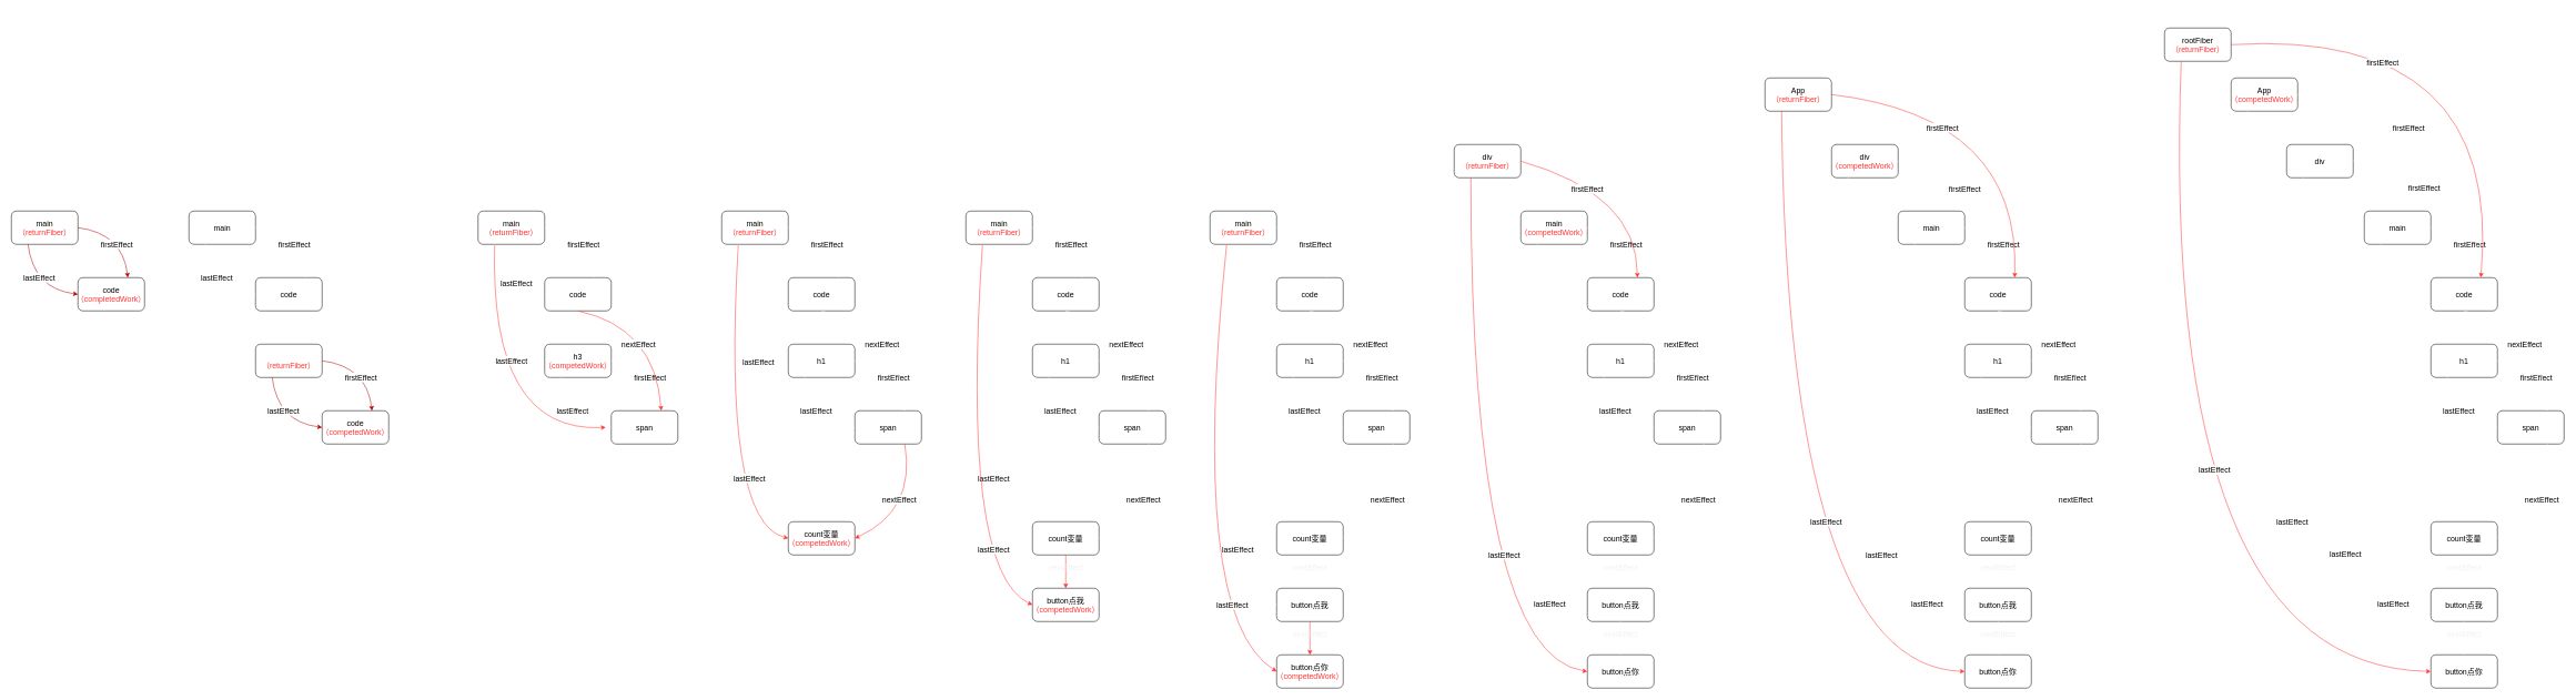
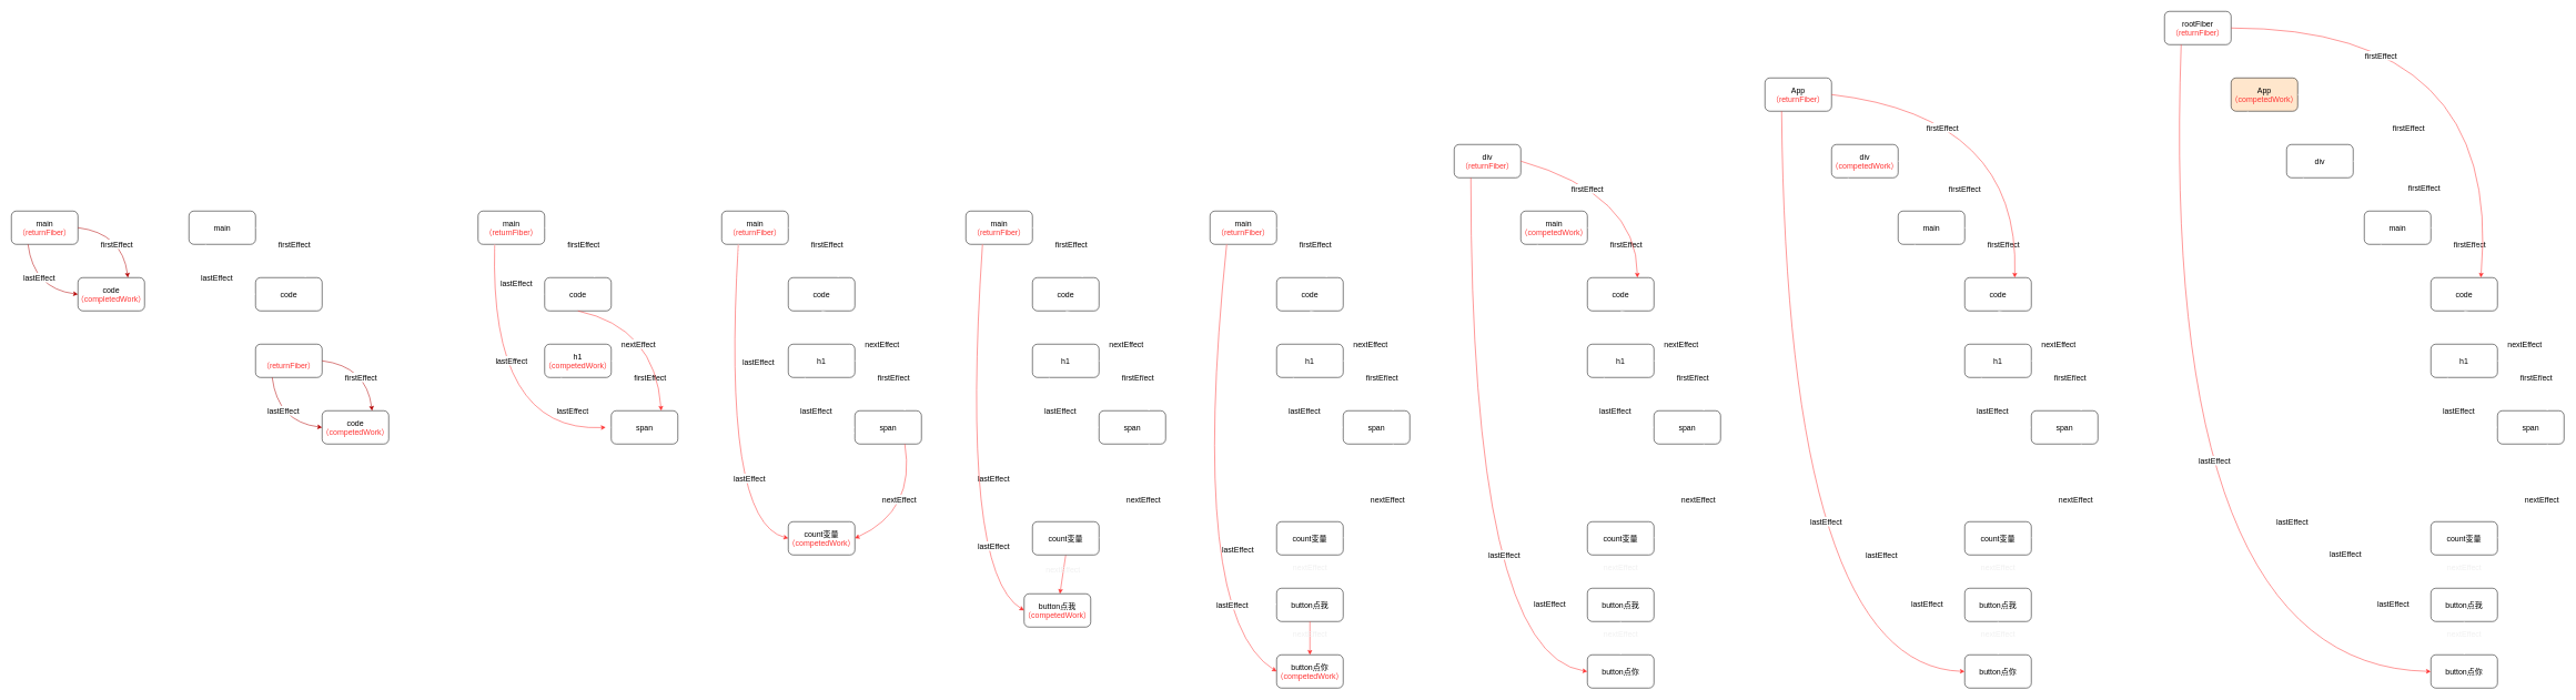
- <mxCell id="126" value="rootFiber&lt;br&gt;&lt;span style=&quot;color: rgb(255, 51, 51);&quot;&gt;（returnFiber）&lt;/span&gt;" style="rounded=1;whiteSpace=wrap;html=1;strokeWidth=1;fontSize=14;" parent="1" vertex="1"><mxGeometry x="3900" y="50" width="120" height="60" as="geometry" /></mxCell>
+ <mxCell id="126" value="rootFiber&lt;br&gt;&lt;span style=&quot;color: rgb(255, 51, 51);&quot;&gt;（returnFiber）&lt;/span&gt;" style="rounded=1;whiteSpace=wrap;html=1;strokeWidth=1;fontSize=14;" parent="1" vertex="1"><mxGeometry x="3900" y="20" width="120" height="60" as="geometry" /></mxCell>
- <mxCell id="123" value="App&lt;br&gt;&lt;span style=&quot;color: rgb(255, 51, 51);&quot;&gt;（competedWork）&lt;/span&gt;" style="rounded=1;whiteSpace=wrap;html=1;strokeWidth=1;fontSize=14;" parent="1" vertex="1"><mxGeometry x="4020" y="140" width="120" height="60" as="geometry" /></mxCell>
+ <mxCell id="123" value="App&lt;br&gt;&lt;span style=&quot;color: rgb(255, 51, 51);&quot;&gt;（competedWork）&lt;/span&gt;" style="rounded=1;whiteSpace=wrap;html=1;strokeWidth=1;fontSize=14;fillColor=#ffe6cc;" parent="1" vertex="1"><mxGeometry x="4020" y="140" width="120" height="60" as="geometry" /></mxCell>
- <mxCell id="17" value="h3&lt;br&gt;&lt;span style=&quot;color: rgb(255, 51, 51);&quot;&gt;（competedWork）&lt;/span&gt;" style="rounded=1;whiteSpace=wrap;html=1;strokeWidth=1;fontSize=14;" parent="1" vertex="1"><mxGeometry x="981" y="620" width="120" height="60" as="geometry" /></mxCell>
+ <mxCell id="17" value="h1&lt;br&gt;&lt;span style=&quot;color: rgb(255, 51, 51);&quot;&gt;（competedWork）&lt;/span&gt;" style="rounded=1;whiteSpace=wrap;html=1;strokeWidth=1;fontSize=14;" parent="1" vertex="1"><mxGeometry x="981" y="620" width="120" height="60" as="geometry" /></mxCell>
- <mxCell id="48" value="button点我&lt;br&gt;&lt;span style=&quot;color: rgb(255, 51, 51);&quot;&gt;（competedWork）&lt;/span&gt;" style="rounded=1;whiteSpace=wrap;html=1;strokeWidth=1;fontSize=14;" parent="1" vertex="1"><mxGeometry x="1860" y="1060" width="120" height="60" as="geometry" /></mxCell>
+ <mxCell id="48" value="button点我&lt;br&gt;&lt;span style=&quot;color: rgb(255, 51, 51);&quot;&gt;（competedWork）&lt;/span&gt;" style="rounded=1;whiteSpace=wrap;html=1;strokeWidth=1;fontSize=14;" parent="1" vertex="1"><mxGeometry x="1845" y="1070" width="120" height="60" as="geometry" /></mxCell>
